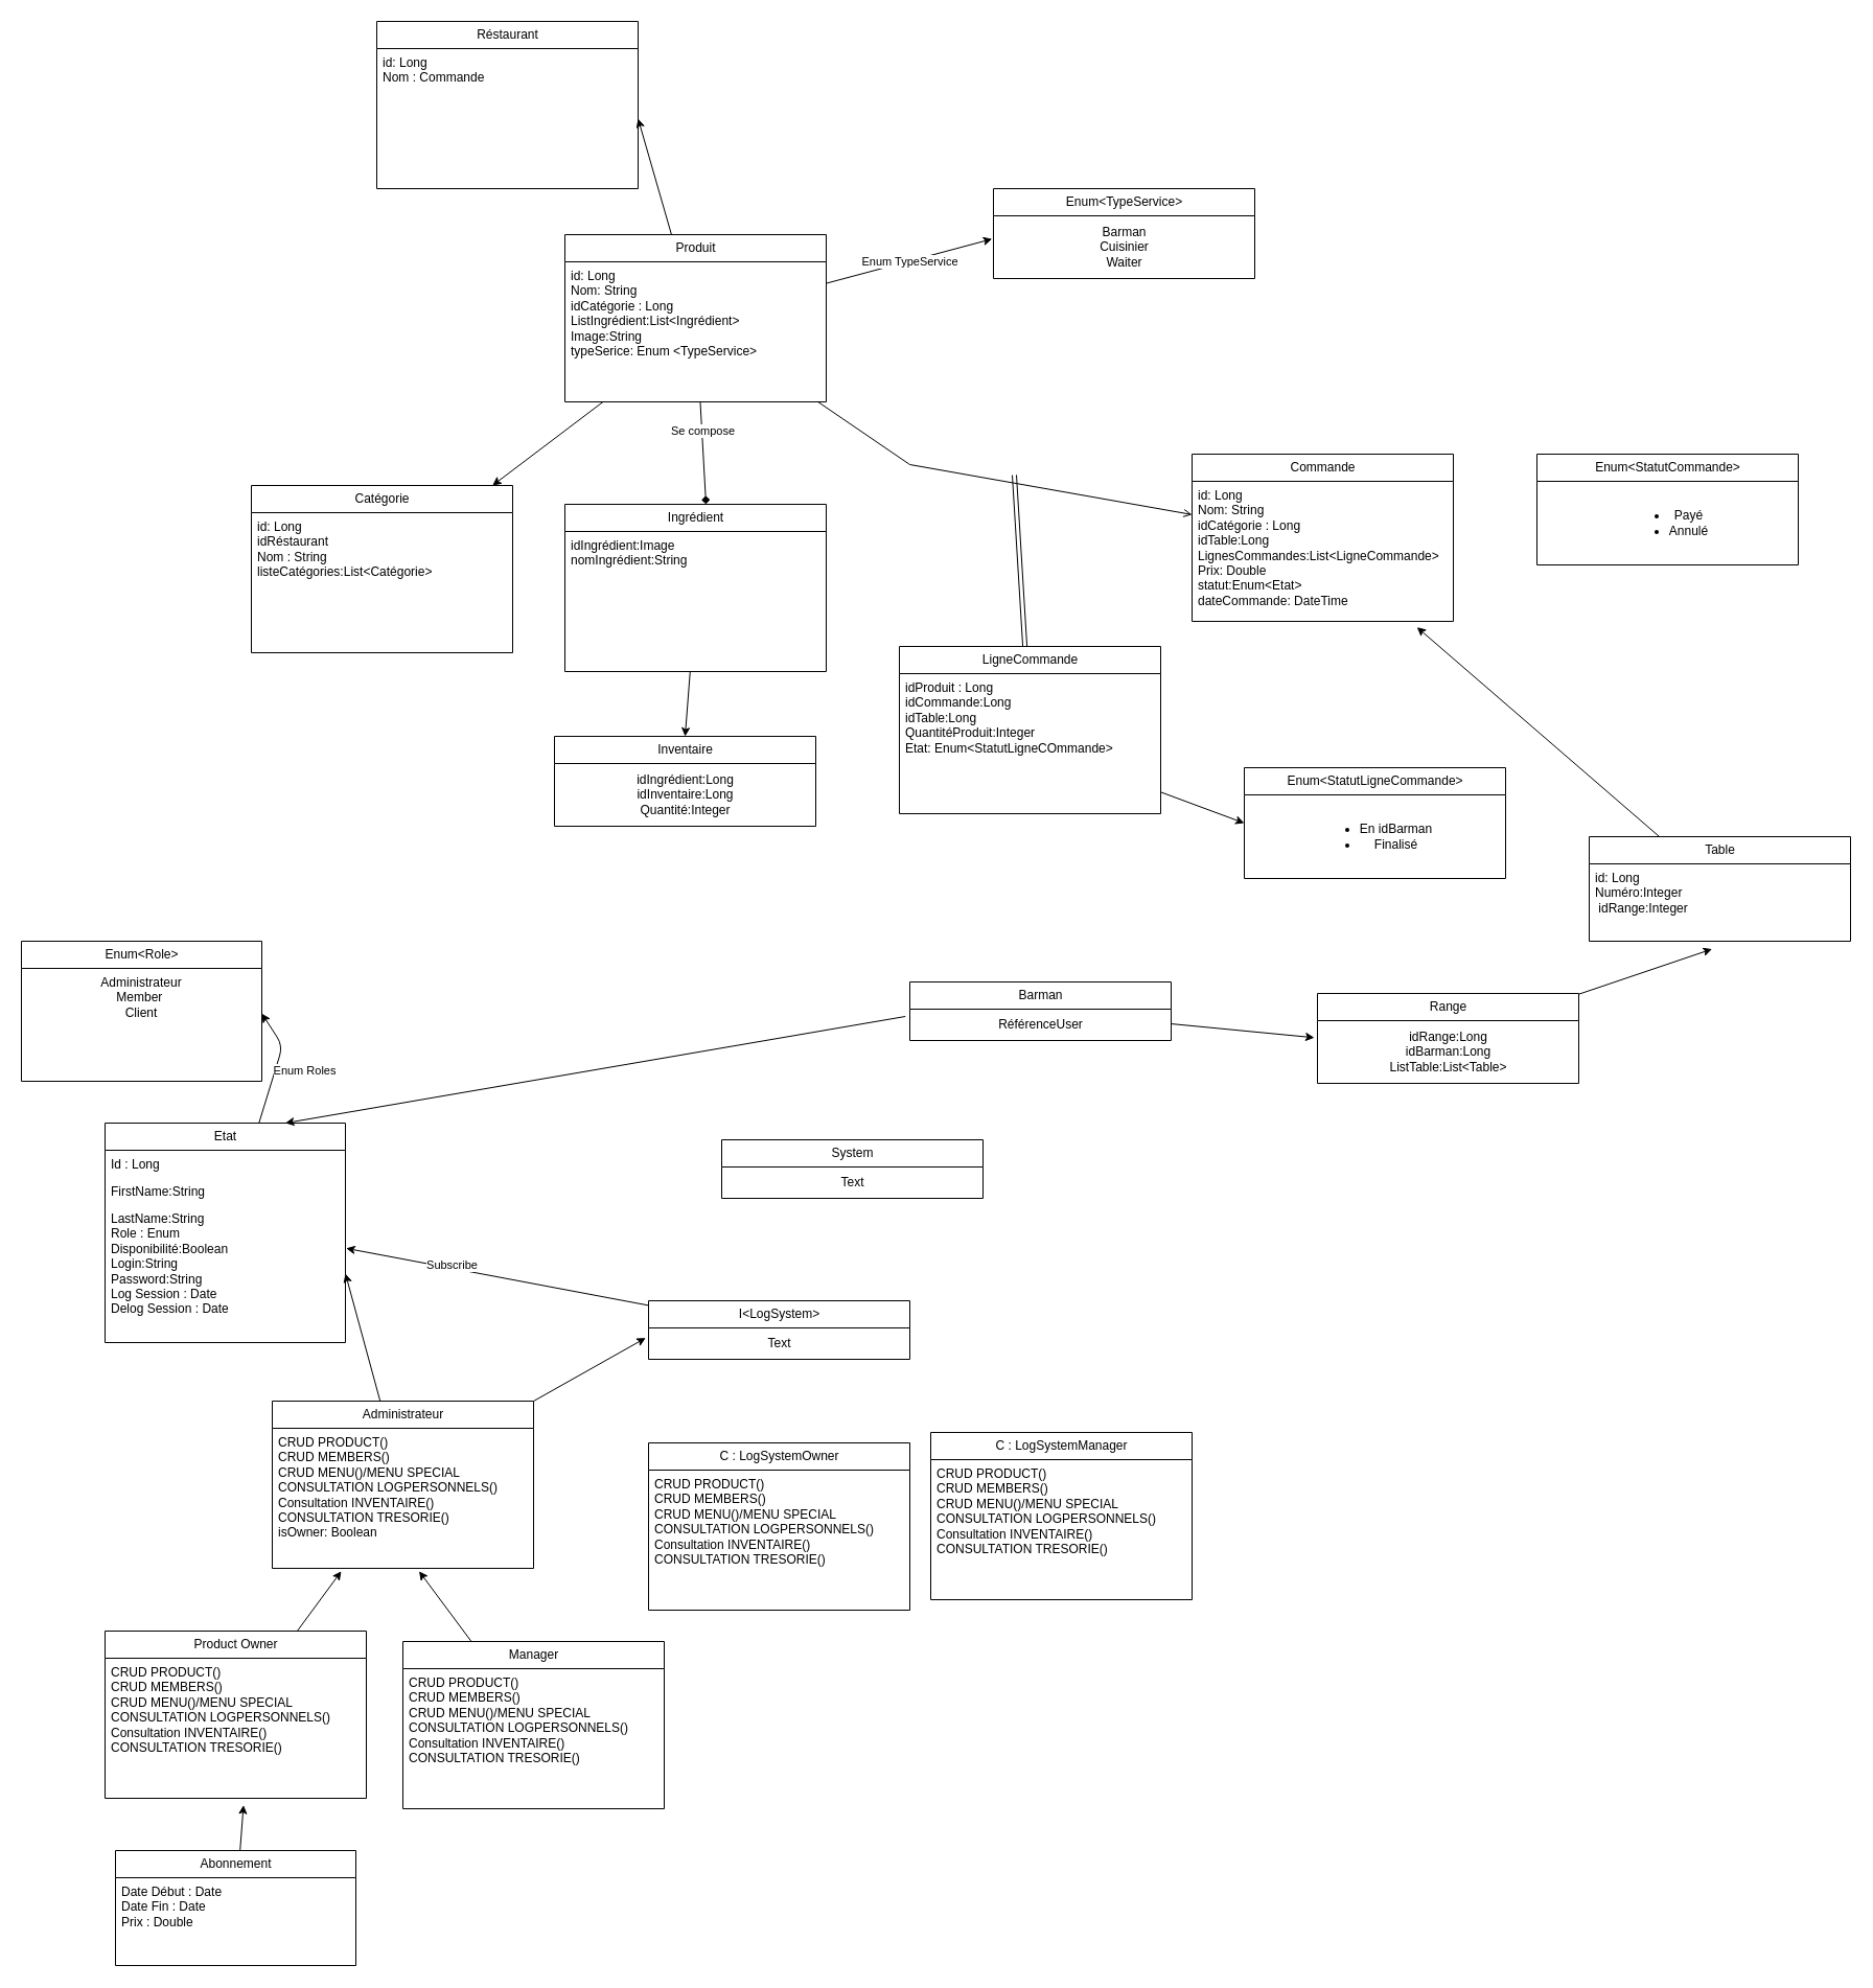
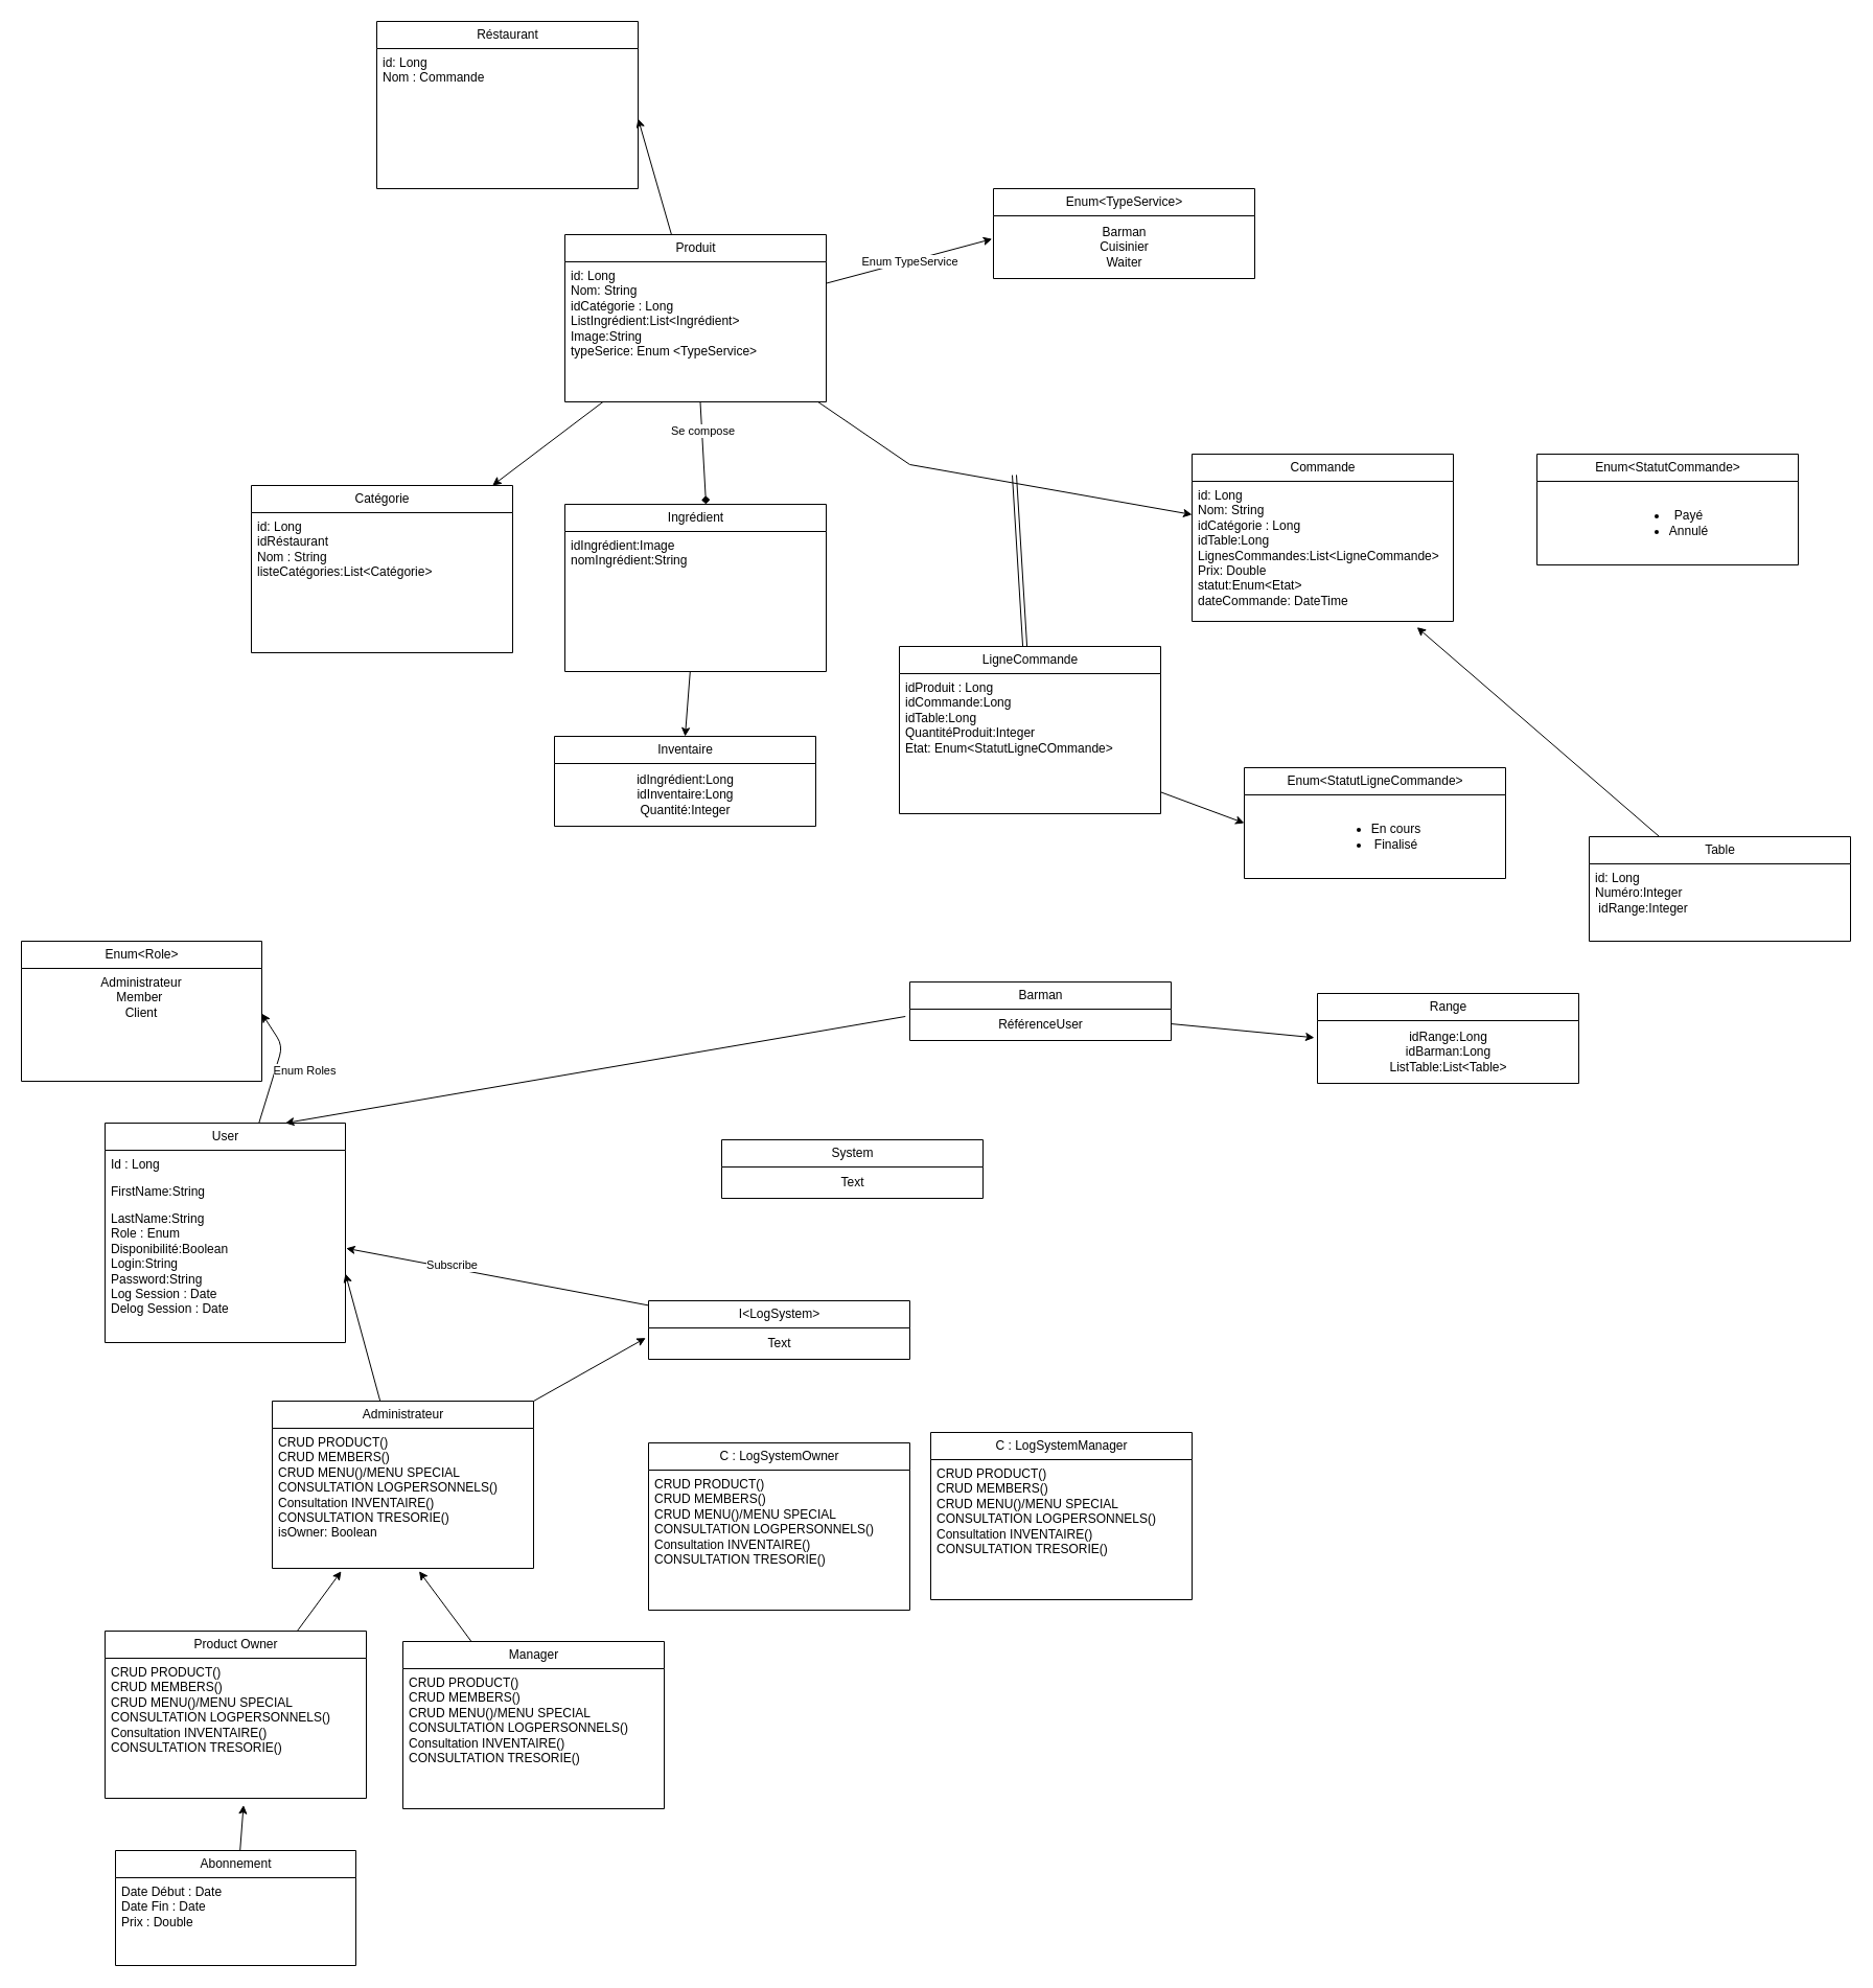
- <mxCell id="36" style="edgeStyle=none;rounded=0;html=1;endArrow=open;endFill=1;" parent="1" source="39" target="48" edge="1"><mxGeometry relative="1" as="geometry"><Array as="points"><mxPoint x="870" y="444" /></Array></mxGeometry></mxCell>
+ <mxCell id="36" style="edgeStyle=none;rounded=0;html=1;endArrow=classic;endFill=1;" parent="1" source="39" target="48" edge="1"><mxGeometry relative="1" as="geometry"><Array as="points"><mxPoint x="870" y="444" /></Array></mxGeometry></mxCell>
- <mxCell id="60" value="&lt;ul&gt;&lt;li&gt;En idBarman&lt;/li&gt;&lt;li&gt;Finalisé&lt;/li&gt;&lt;/ul&gt;" style="text;html=1;align=center;verticalAlign=middle;resizable=0;points=[];autosize=1;strokeColor=none;fillColor=none;shadow=0;" vertex="1" parent="59"><mxGeometry y="26" width="250" height="80" as="geometry" /></mxCell>
+ <mxCell id="60" value="&lt;ul&gt;&lt;li&gt;En cours&lt;/li&gt;&lt;li&gt;Finalisé&lt;/li&gt;&lt;/ul&gt;" style="text;html=1;align=center;verticalAlign=middle;resizable=0;points=[];autosize=1;strokeColor=none;fillColor=none;shadow=0;" vertex="1" parent="59"><mxGeometry y="26" width="250" height="80" as="geometry" /></mxCell>
- <mxCell id="65" style="edgeStyle=none;html=1;entryX=0.47;entryY=1.102;entryDx=0;entryDy=0;entryPerimeter=0;" edge="1" parent="1" source="66" target="58"><mxGeometry relative="1" as="geometry" /></mxCell>
- <mxCell id="4" value="Etat" style="swimlane;fontStyle=0;childLayout=stackLayout;horizontal=1;startSize=26;fillColor=none;horizontalStack=0;resizeParent=1;resizeParentMax=0;resizeLast=0;collapsible=1;marginBottom=0;html=1;strokeColor=default;" parent="1" vertex="1"><mxGeometry x="100" y="1074" width="230" height="210" as="geometry" /></mxCell>
+ <mxCell id="4" value="User" style="swimlane;fontStyle=0;childLayout=stackLayout;horizontal=1;startSize=26;fillColor=none;horizontalStack=0;resizeParent=1;resizeParentMax=0;resizeLast=0;collapsible=1;marginBottom=0;html=1;strokeColor=default;" parent="1" vertex="1"><mxGeometry x="100" y="1074" width="230" height="210" as="geometry" /></mxCell>
